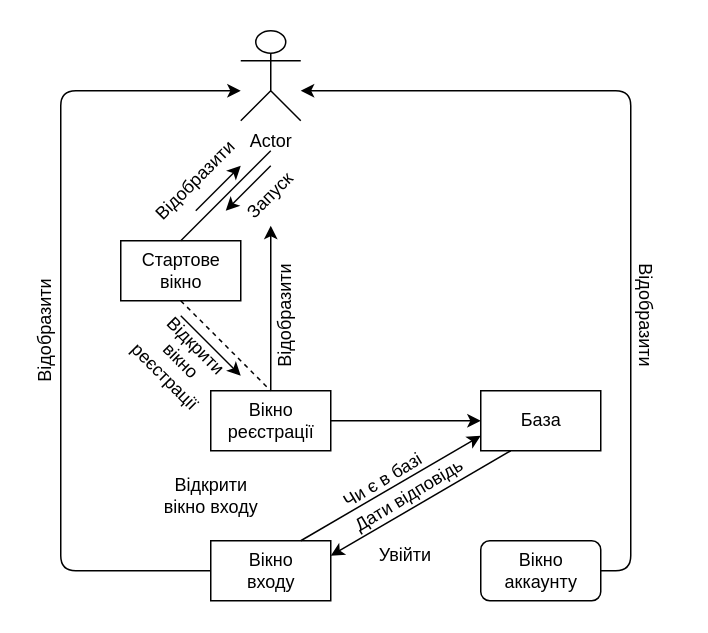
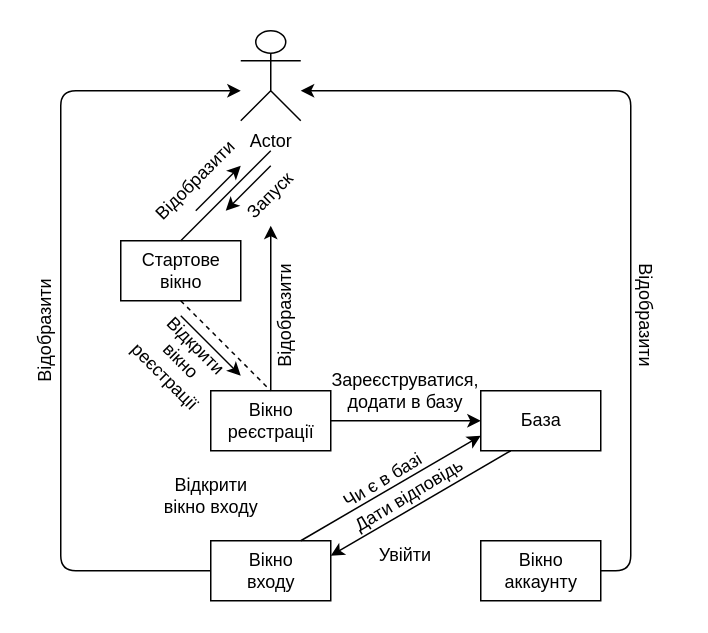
+ <mxCell id="19" value="Зареєструватися, додати в базу" style="text;html=1;strokeColor=none;fillColor=none;align=center;verticalAlign=middle;whiteSpace=wrap;rounded=0;" vertex="1" parent="1"><mxGeometry x="235" y="250" width="70" height="20" as="geometry" /></mxCell>
- <mxCell id="7" value="Вікно&lt;br&gt;аккаунту" style="html=1;rounded=1;" vertex="1" parent="1"><mxGeometry x="320" y="360" width="80" height="40" as="geometry" /></mxCell>
+ <mxCell id="7" value="Вікно&lt;br&gt;аккаунту" style="html=1;" vertex="1" parent="1"><mxGeometry x="320" y="360" width="80" height="40" as="geometry" /></mxCell>
